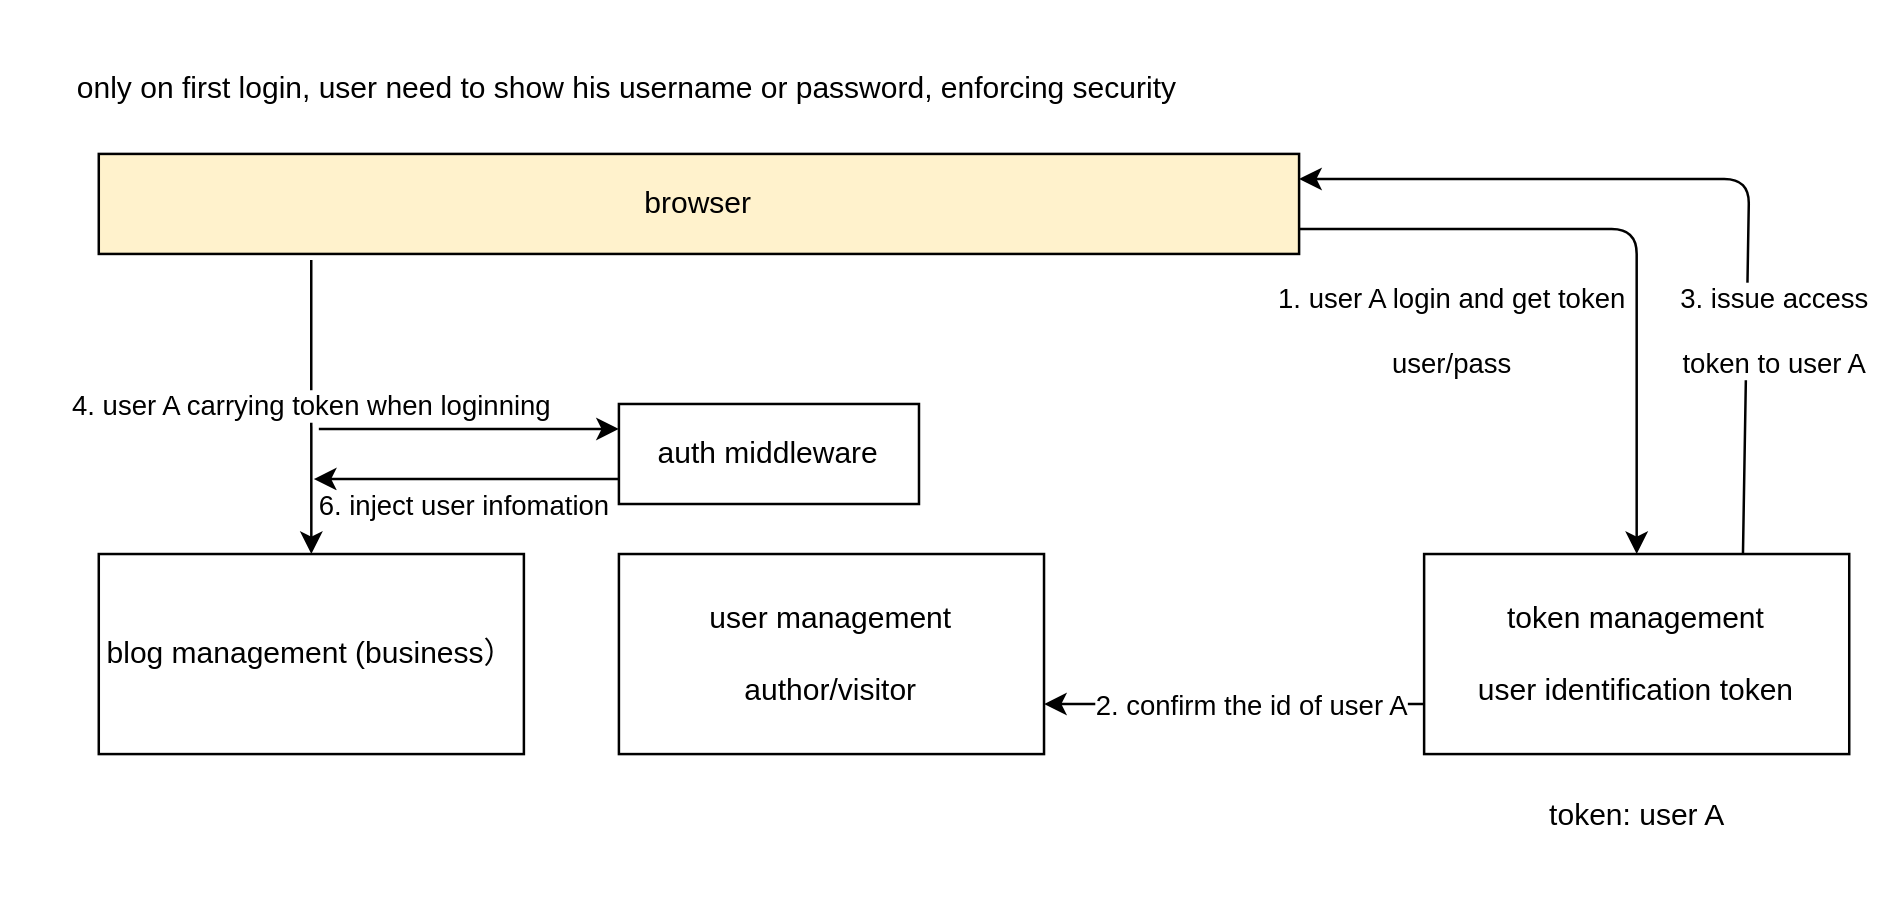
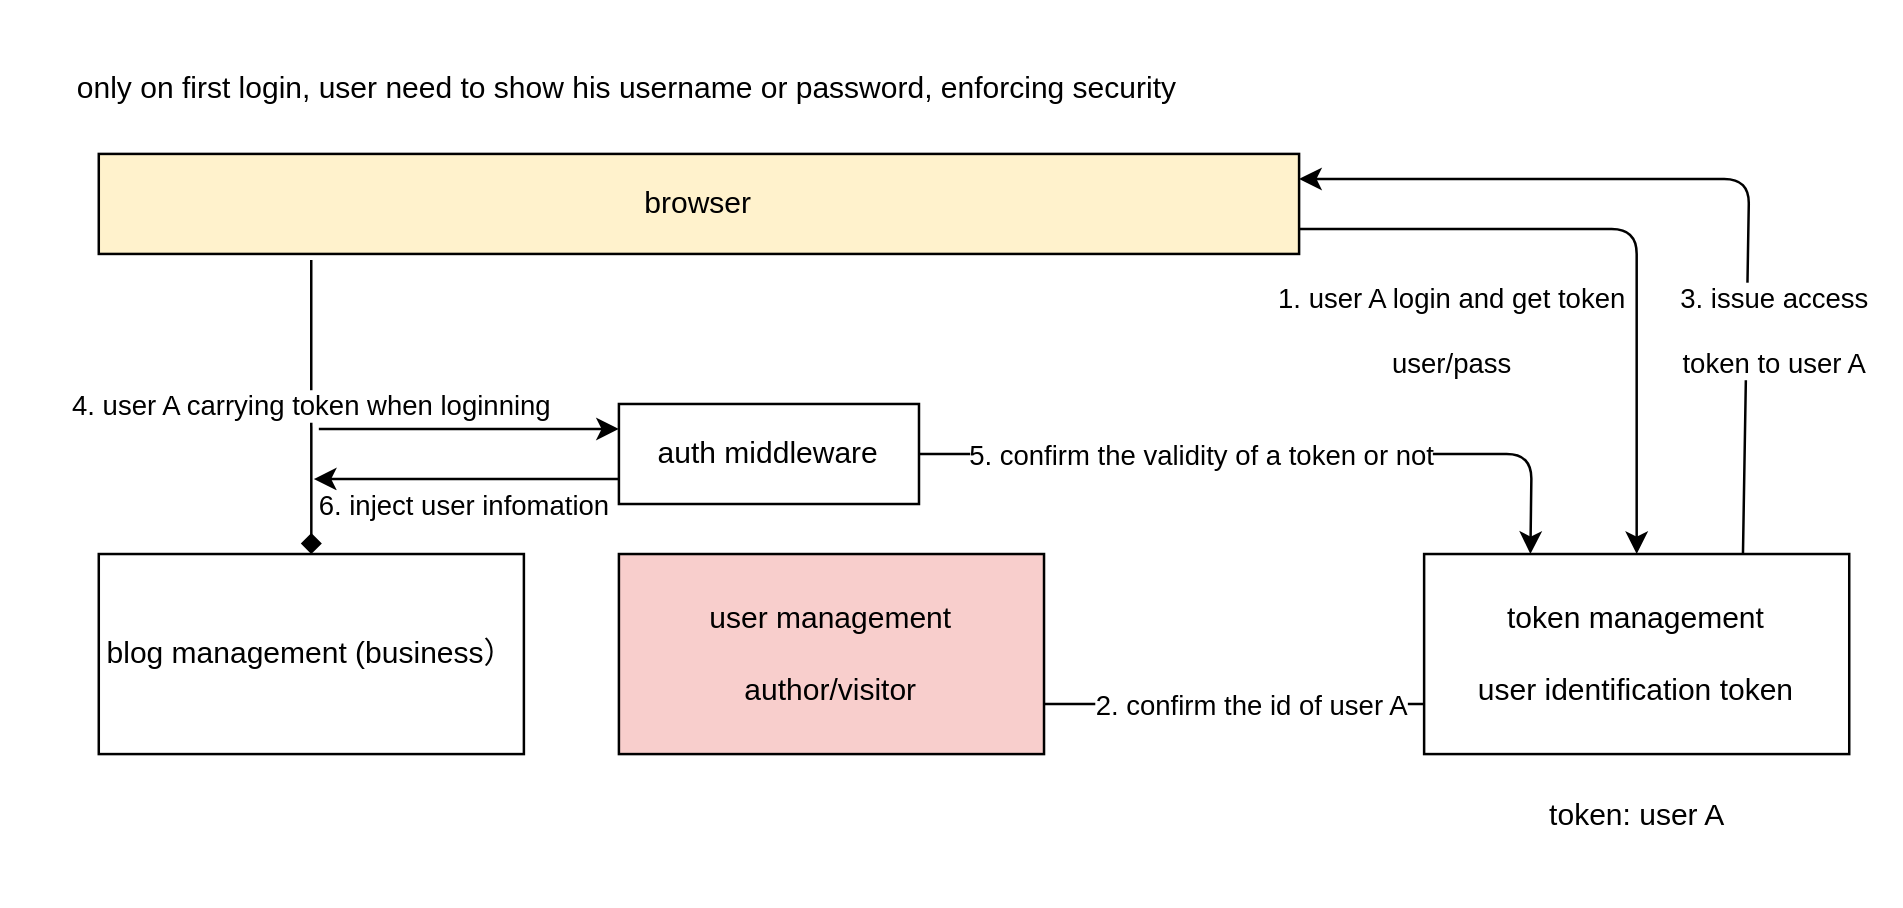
+ <mxCell id="10" value="" style="endArrow=classic;html=1;entryX=0.25;entryY=0;entryDx=0;entryDy=0;exitX=1;exitY=0.5;exitDx=0;exitDy=0;" parent="1" source="9" target="17" edge="1"><mxGeometry width="50" height="50" relative="1" as="geometry"><mxPoint x="257" y="271" as="sourcePoint" /><mxPoint x="307" y="221" as="targetPoint" /><Array as="points"><mxPoint x="612" y="181" /></Array></mxGeometry></mxCell>
+ <mxCell id="11" value="5. confirm the validity of a token or not" style="edgeLabel;html=1;align=center;verticalAlign=middle;resizable=0;points=[];" parent="10" vertex="1" connectable="0"><mxGeometry x="-0.489" relative="1" as="geometry"><mxPoint x="39" as="offset" /></mxGeometry></mxCell>
- <mxCell id="7" value="" style="endArrow=classic;html=1;entryX=0.5;entryY=0;entryDx=0;entryDy=0;exitX=0.177;exitY=1.06;exitDx=0;exitDy=0;exitPerimeter=0;" parent="1" source="6" target="2" edge="1"><mxGeometry width="50" height="50" relative="1" as="geometry"><mxPoint x="179" y="181" as="sourcePoint" /><mxPoint x="229" y="131" as="targetPoint" /></mxGeometry></mxCell>
+ <mxCell id="7" value="" style="endArrow=diamond;html=1;entryX=0.5;entryY=0;entryDx=0;entryDy=0;exitX=0.177;exitY=1.06;exitDx=0;exitDy=0;exitPerimeter=0;" parent="1" source="6" target="2" edge="1"><mxGeometry width="50" height="50" relative="1" as="geometry"><mxPoint x="179" y="181" as="sourcePoint" /><mxPoint x="229" y="131" as="targetPoint" /></mxGeometry></mxCell>
- <mxCell id="3" value="user management&lt;br&gt;&lt;br&gt;author/visitor" style="rounded=0;whiteSpace=wrap;html=1;" parent="1" vertex="1"><mxGeometry x="247" y="221" width="170" height="80" as="geometry" /></mxCell>
+ <mxCell id="3" value="user management&lt;br&gt;&lt;br&gt;author/visitor" style="rounded=0;whiteSpace=wrap;html=1;fillColor=#f8cecc;" parent="1" vertex="1"><mxGeometry x="247" y="221" width="170" height="80" as="geometry" /></mxCell>
- <mxCell id="18" value="" style="endArrow=classic;html=1;entryX=1;entryY=0.75;entryDx=0;entryDy=0;exitX=0;exitY=0.75;exitDx=0;exitDy=0;" parent="1" source="17" target="3" edge="1"><mxGeometry width="50" height="50" relative="1" as="geometry"><mxPoint x="349" y="351" as="sourcePoint" /><mxPoint x="399" y="301" as="targetPoint" /></mxGeometry></mxCell>
+ <mxCell id="18" value="" style="endArrow=none;html=1;entryX=1;entryY=0.75;entryDx=0;entryDy=0;exitX=0;exitY=0.75;exitDx=0;exitDy=0;" parent="1" source="17" target="3" edge="1"><mxGeometry width="50" height="50" relative="1" as="geometry"><mxPoint x="349" y="351" as="sourcePoint" /><mxPoint x="399" y="301" as="targetPoint" /></mxGeometry></mxCell>
